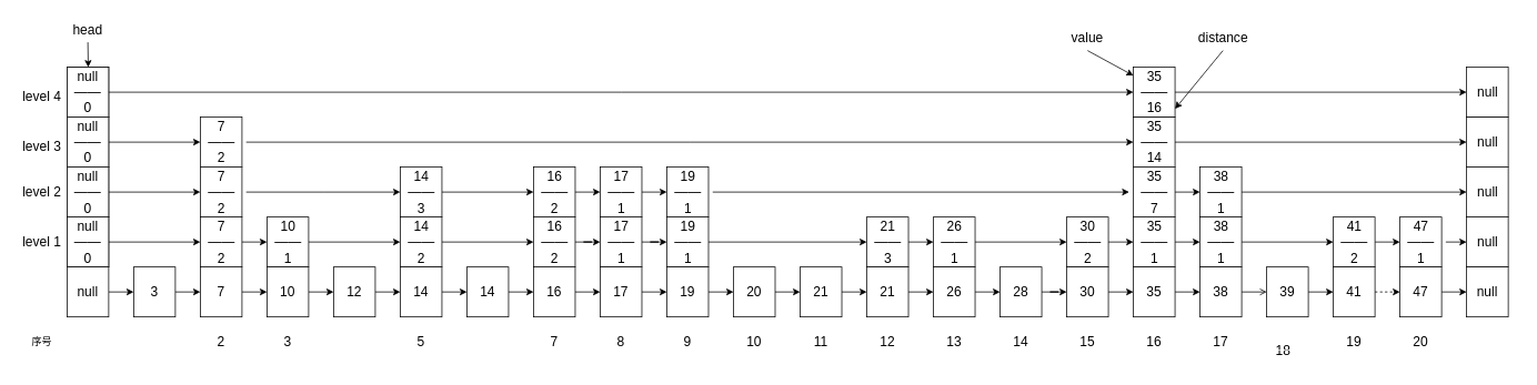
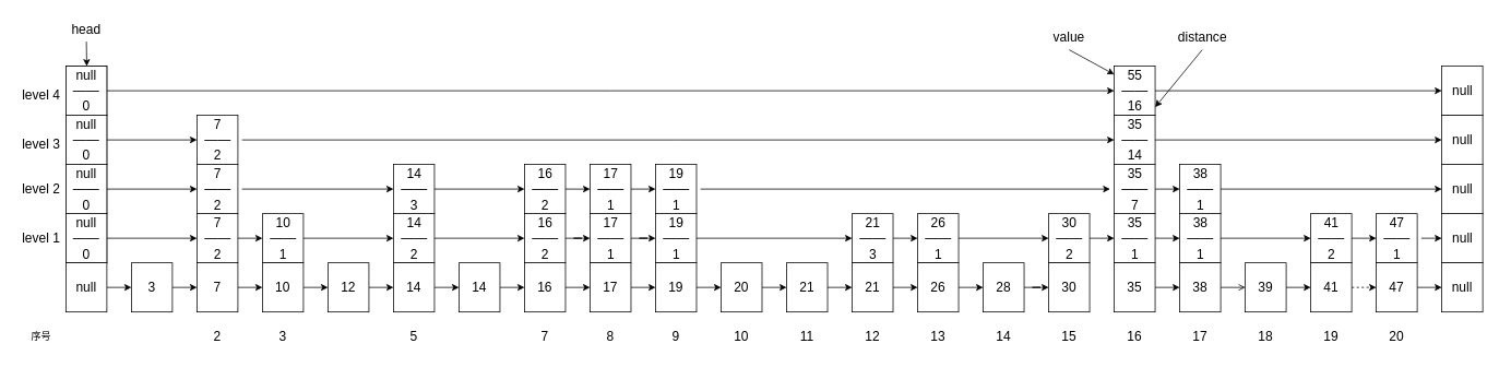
- <mxCell id="77" value="35&lt;br style=&quot;font-size: 16px;&quot;&gt;——&lt;br style=&quot;font-size: 16px;&quot;&gt;16" style="text;html=1;align=center;verticalAlign=middle;resizable=0;points=[];autosize=1;strokeColor=none;fillColor=none;fontSize=16;" parent="69" vertex="1"><mxGeometry x="-5" y="-5" width="60" height="70" as="geometry" /></mxCell>
+ <mxCell id="77" value="55&lt;br style=&quot;font-size: 16px;&quot;&gt;——&lt;br style=&quot;font-size: 16px;&quot;&gt;16" style="text;html=1;align=center;verticalAlign=middle;resizable=0;points=[];autosize=1;strokeColor=none;fillColor=none;fontSize=16;" parent="69" vertex="1"><mxGeometry x="-5" y="-5" width="60" height="70" as="geometry" /></mxCell>
- <mxCell id="120" style="edgeStyle=orthogonalEdgeStyle;rounded=0;orthogonalLoop=1;jettySize=auto;html=1;exitX=1;exitY=0.5;exitDx=0;exitDy=0;entryX=0;entryY=0.5;entryDx=0;entryDy=0;fontSize=16;" parent="1" source="121" target="123" edge="1"><mxGeometry relative="1" as="geometry" /></mxCell>
- <mxCell id="18" value="18" style="rounded=0;whiteSpace=wrap;html=1;fontSize=16;strokeColor=#FFFFFF;" parent="1" vertex="1"><mxGeometry x="1515" y="390" width="50" height="60" as="geometry" /></mxCell>
+ <mxCell id="18" value="18" style="rounded=0;whiteSpace=wrap;html=1;fontSize=16;strokeColor=#FFFFFF;" parent="1" vertex="1"><mxGeometry x="1520" y="380" width="50" height="60" as="geometry" /></mxCell>
